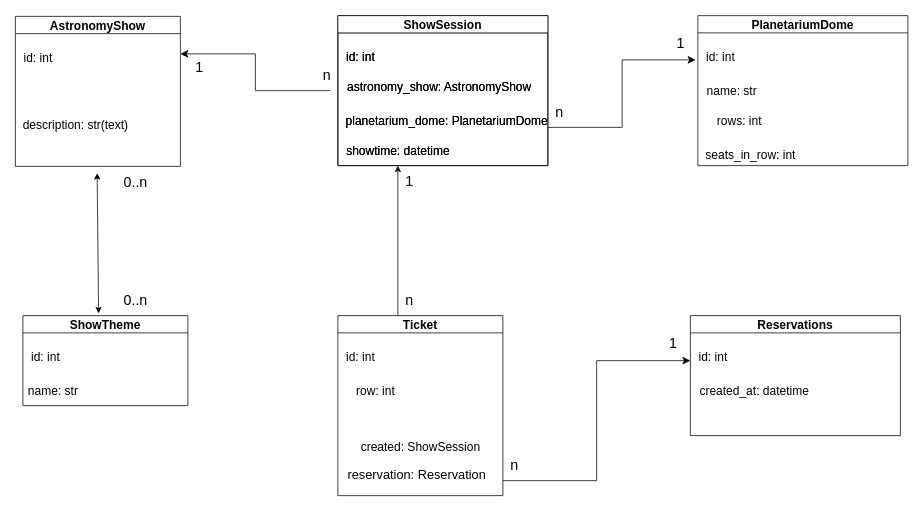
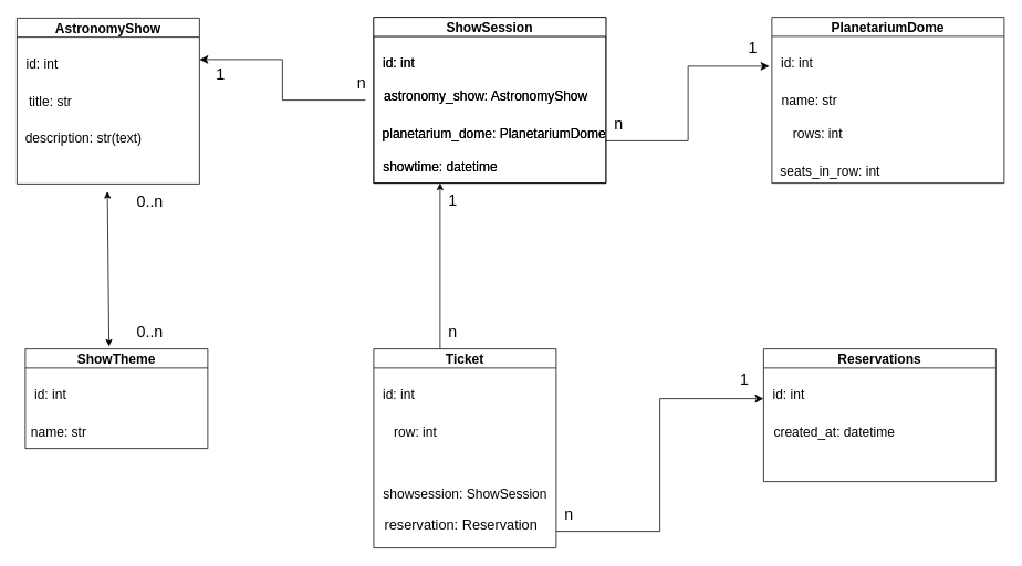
+ <mxCell id="27" value="title: str" style="text;html=1;align=center;verticalAlign=middle;resizable=0;points=[];autosize=1;strokeColor=none;fillColor=none;fontSize=16;" vertex="1" parent="25"><mxGeometry y="85" width="80" height="30" as="geometry" /></mxCell>
- <mxCell id="10" value="created: ShowSession" style="text;html=1;align=center;verticalAlign=middle;resizable=0;points=[];autosize=1;strokeColor=none;fillColor=none;fontSize=16;" vertex="1" parent="7"><mxGeometry y="160" width="220" height="30" as="geometry" /></mxCell>
+ <mxCell id="10" value="showsession: ShowSession" style="text;html=1;align=center;verticalAlign=middle;resizable=0;points=[];autosize=1;strokeColor=none;fillColor=none;fontSize=16;" vertex="1" parent="7"><mxGeometry y="160" width="220" height="30" as="geometry" /></mxCell>
